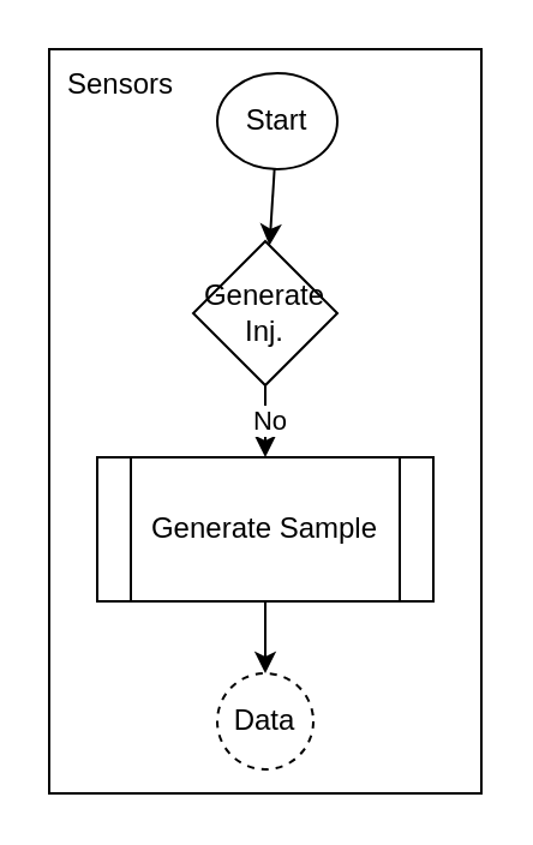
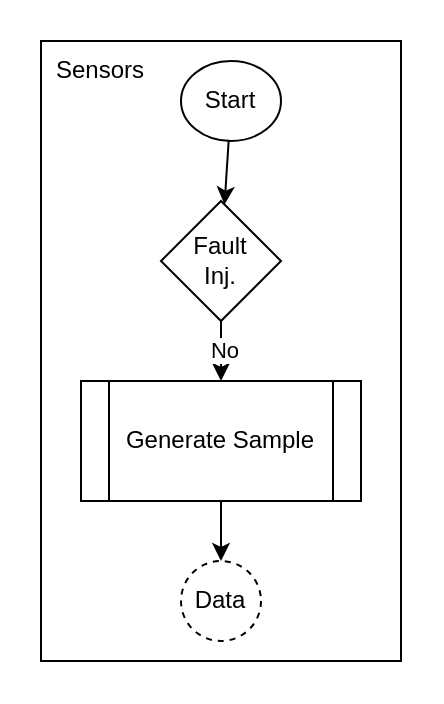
- <mxCell id="11" value="Generate&lt;div&gt;Inj.&lt;/div&gt;" style="rhombus;whiteSpace=wrap;html=1;" vertex="1" parent="1"><mxGeometry x="80" y="100" width="60" height="60" as="geometry" /></mxCell>
+ <mxCell id="11" value="Fault&lt;div&gt;Inj.&lt;/div&gt;" style="rhombus;whiteSpace=wrap;html=1;" vertex="1" parent="1"><mxGeometry x="80" y="100" width="60" height="60" as="geometry" /></mxCell>
